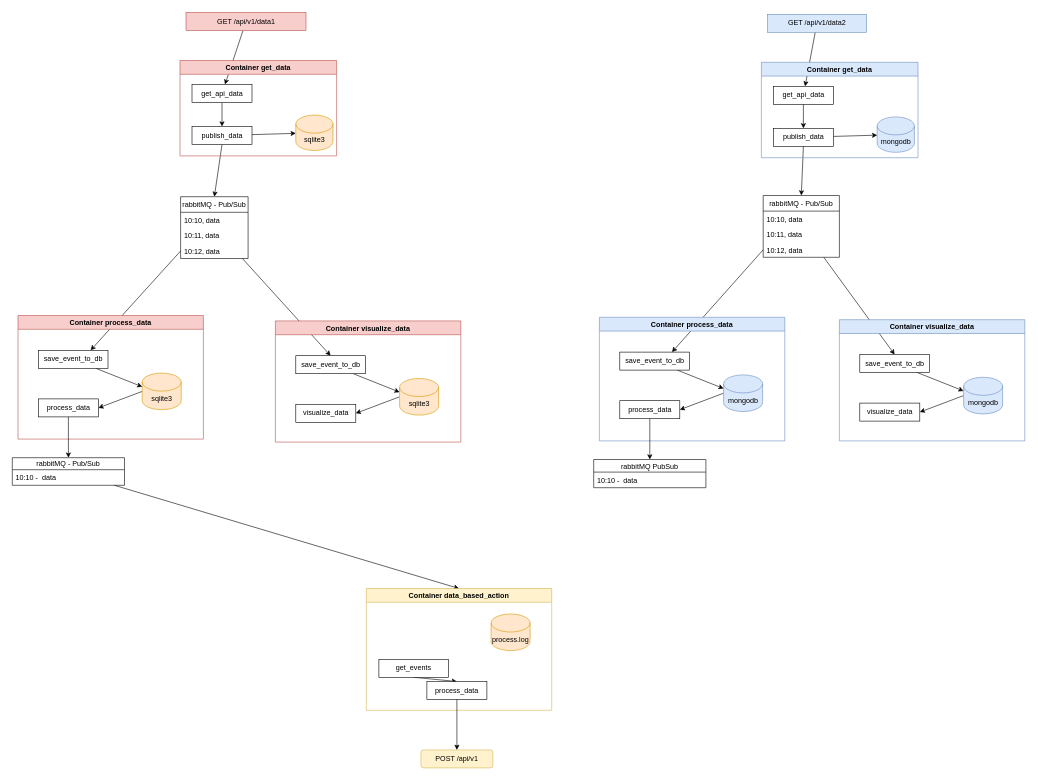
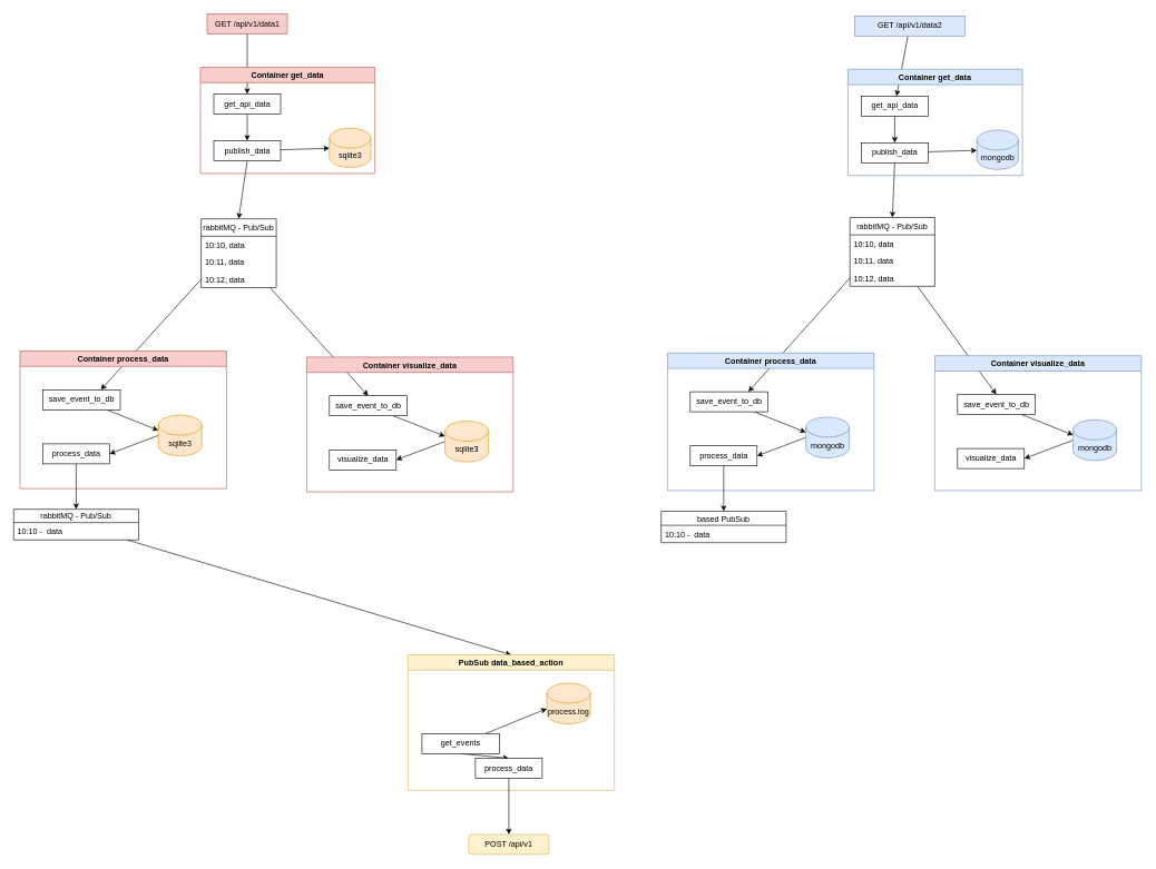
- <mxCell id="5" value="GET /api/v1/data1" style="rounded=0;whiteSpace=wrap;html=1;fillColor=#f8cecc;strokeColor=#b85450;" parent="1" vertex="1"><mxGeometry x="309.5" y="20" width="200" height="30" as="geometry" /></mxCell>
+ <mxCell id="5" value="GET /api/v1/data1" style="rounded=0;whiteSpace=wrap;html=1;fillColor=#f8cecc;strokeColor=#b85450;" parent="1" vertex="1"><mxGeometry x="309.5" y="20" width="120" height="30" as="geometry" /></mxCell>
- <mxCell id="66" value="rabbitMQ PubSub" style="swimlane;fontStyle=0;childLayout=stackLayout;horizontal=1;startSize=21;fillColor=none;horizontalStack=0;resizeParent=1;resizeParentMax=0;resizeLast=0;collapsible=1;marginBottom=0;" parent="1" vertex="1"><mxGeometry x="989" y="765" width="187" height="47" as="geometry" /></mxCell>
+ <mxCell id="66" value="based PubSub" style="swimlane;fontStyle=0;childLayout=stackLayout;horizontal=1;startSize=21;fillColor=none;horizontalStack=0;resizeParent=1;resizeParentMax=0;resizeLast=0;collapsible=1;marginBottom=0;" parent="1" vertex="1"><mxGeometry x="989" y="765" width="187" height="47" as="geometry" /></mxCell>
- <mxCell id="30" value="Container data_based_action" style="swimlane;fillColor=#fff2cc;strokeColor=#d6b656;swimlaneFillColor=none;startSize=23;" parent="1" vertex="1"><mxGeometry x="610" y="980" width="309" height="203" as="geometry" /></mxCell>
+ <mxCell id="30" value="PubSub data_based_action" style="swimlane;fillColor=#fff2cc;strokeColor=#d6b656;swimlaneFillColor=none;startSize=23;" parent="1" vertex="1"><mxGeometry x="610" y="980" width="309" height="203" as="geometry" /></mxCell>
+ <mxCell id="32" style="edgeStyle=none;html=1;entryX=0;entryY=0;entryDx=0;entryDy=38.25;entryPerimeter=0;" parent="30" source="34" target="31" edge="1"><mxGeometry relative="1" as="geometry" /></mxCell>
